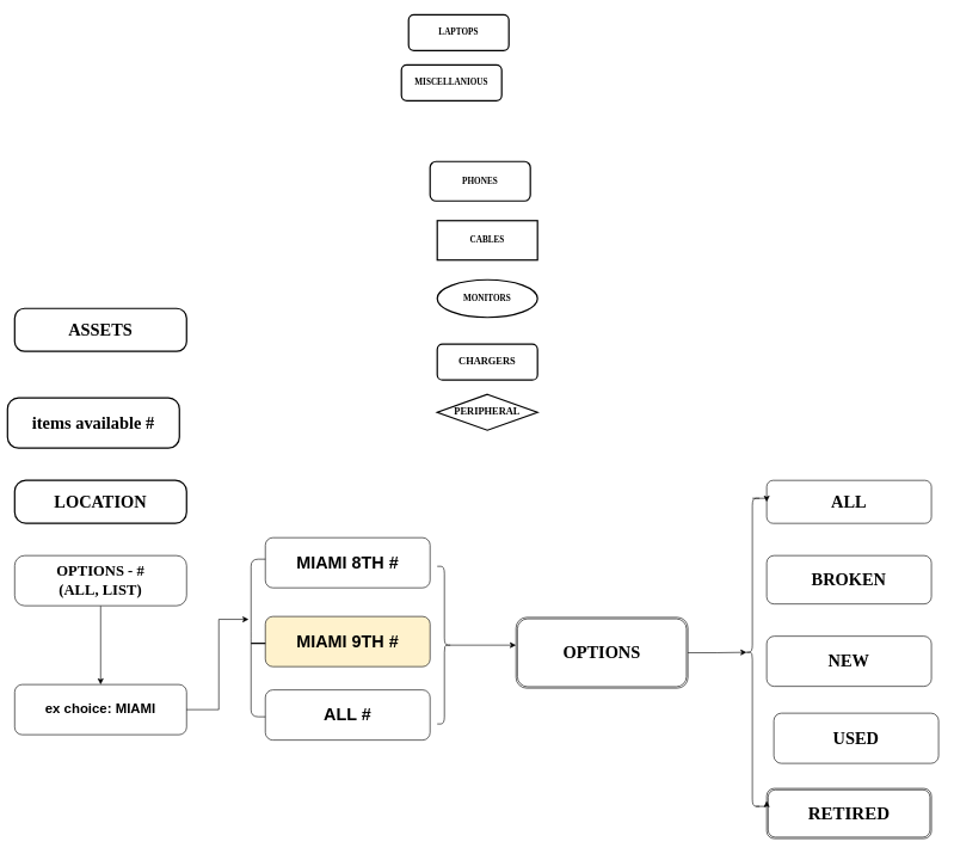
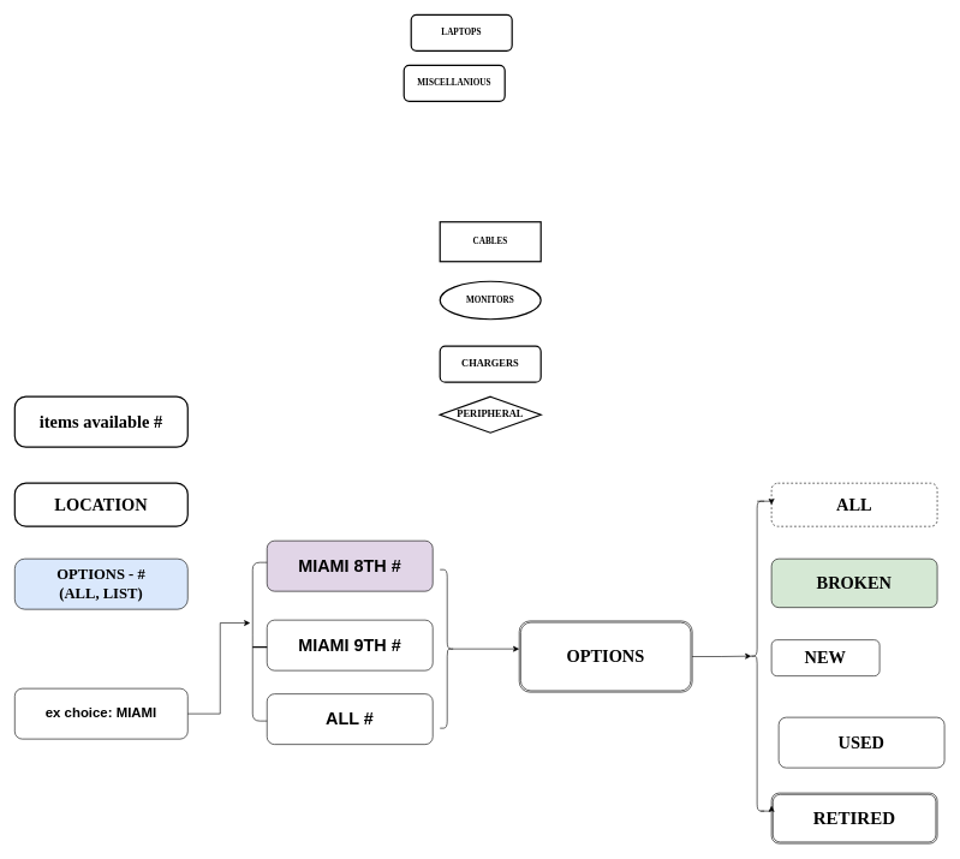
- <mxCell id="6" value="PHONES" style="whiteSpace=wrap;html=1;rounded=1;shadow=0;comic=0;strokeWidth=2;fontFamily=Verdana;align=center;fontSize=12;fontStyle=1" parent="1" vertex="1"><mxGeometry x="600" y="225" width="140" height="55" as="geometry" /></mxCell>
- <mxCell id="2" value="&lt;font size=&quot;1&quot; style=&quot;&quot;&gt;&lt;b style=&quot;font-size: 24px;&quot;&gt;ASSETS&lt;/b&gt;&lt;/font&gt;" style="whiteSpace=wrap;html=1;rounded=1;shadow=0;comic=0;strokeWidth=2;fontFamily=Verdana;align=center;fontSize=10;arcSize=23;" parent="1" vertex="1"><mxGeometry x="20" y="430" width="240" height="60" as="geometry" /></mxCell>
- <mxCell id="8" value="&lt;font style=&quot;font-size: 24px;&quot;&gt;items available #&lt;/font&gt;" style="whiteSpace=wrap;html=1;rounded=1;shadow=0;comic=0;strokeWidth=2;fontFamily=Verdana;align=center;fontSize=12;fontStyle=1;arcSize=22;" parent="1" vertex="1"><mxGeometry x="10" y="555" width="240" height="70" as="geometry" /></mxCell>
+ <mxCell id="8" value="&lt;font style=&quot;font-size: 24px;&quot;&gt;items available #&lt;/font&gt;" style="whiteSpace=wrap;html=1;rounded=1;shadow=0;comic=0;strokeWidth=2;fontFamily=Verdana;align=center;fontSize=12;fontStyle=1;arcSize=22;" parent="1" vertex="1"><mxGeometry x="20" y="550" width="240" height="70" as="geometry" /></mxCell>
- <mxCell id="16" value="&lt;font face=&quot;Verdana&quot; size=&quot;1&quot; style=&quot;&quot;&gt;&lt;b style=&quot;font-size: 24px;&quot;&gt;ALL&lt;/b&gt;&lt;/font&gt;" style="rounded=1;whiteSpace=wrap;html=1;fontFamily=Helvetica;" vertex="1" parent="1"><mxGeometry y="670" width="230" height="60" as="geometry" x="1070" /></mxCell>
+ <mxCell id="16" value="&lt;font face=&quot;Verdana&quot; size=&quot;1&quot; style=&quot;&quot;&gt;&lt;b style=&quot;font-size: 24px;&quot;&gt;ALL&lt;/b&gt;&lt;/font&gt;" style="rounded=1;whiteSpace=wrap;html=1;fontFamily=Helvetica;dashed=1;" vertex="1" parent="1"><mxGeometry y="670" width="230" height="60" as="geometry" x="1070" /></mxCell>
- <mxCell id="11" value="&lt;font style=&quot;font-size: 24px;&quot;&gt;MIAMI 8TH #&lt;/font&gt;" style="rounded=1;whiteSpace=wrap;html=1;fontSize=20;fontStyle=1" vertex="1" parent="1"><mxGeometry x="370" y="750" width="230" height="70" as="geometry" /></mxCell>
+ <mxCell id="11" value="&lt;font style=&quot;font-size: 24px;&quot;&gt;MIAMI 8TH #&lt;/font&gt;" style="rounded=1;whiteSpace=wrap;html=1;fontSize=20;fontStyle=1;fillColor=#e1d5e7;" vertex="1" parent="1"><mxGeometry x="370" y="750" width="230" height="70" as="geometry" /></mxCell>
- <mxCell id="14" value="&lt;font style=&quot;font-size: 21px;&quot; face=&quot;Verdana&quot;&gt;OPTIONS - #&lt;br&gt;(ALL, LIST)&lt;br&gt;&lt;/font&gt;" style="rounded=1;whiteSpace=wrap;html=1;fontStyle=1;fontSize=19;arcSize=20;" vertex="1" parent="1"><mxGeometry x="20" y="775" width="240" height="70" as="geometry" /></mxCell>
+ <mxCell id="14" value="&lt;font style=&quot;font-size: 21px;&quot; face=&quot;Verdana&quot;&gt;OPTIONS - #&lt;br&gt;(ALL, LIST)&lt;br&gt;&lt;/font&gt;" style="rounded=1;whiteSpace=wrap;html=1;fontStyle=1;fontSize=19;arcSize=20;fillColor=#dae8fc;" vertex="1" parent="1"><mxGeometry x="20" y="775" width="240" height="70" as="geometry" /></mxCell>
- <mxCell id="18" value="&lt;font style=&quot;font-size: 24px;&quot;&gt;BROKEN&lt;/font&gt;" style="rounded=1;whiteSpace=wrap;html=1;fontStyle=1;fontFamily=Verdana;fontSize=20;" vertex="1" parent="1"><mxGeometry y="775" width="230" height="67.5" as="geometry" x="1070" /></mxCell>
+ <mxCell id="18" value="&lt;font style=&quot;font-size: 24px;&quot;&gt;BROKEN&lt;/font&gt;" style="rounded=1;whiteSpace=wrap;html=1;fontStyle=1;fontFamily=Verdana;fontSize=20;fillColor=#d5e8d4;" vertex="1" parent="1"><mxGeometry y="775" width="230" height="67.5" as="geometry" x="1070" /></mxCell>
- <mxCell id="12" value="&lt;font style=&quot;font-size: 24px;&quot;&gt;MIAMI 9TH #&lt;/font&gt;" style="rounded=1;whiteSpace=wrap;html=1;fontSize=20;fontStyle=1;fillColor=#fff2cc;" vertex="1" parent="1"><mxGeometry x="370" y="860" width="230" height="70" as="geometry" /></mxCell>
+ <mxCell id="12" value="&lt;font style=&quot;font-size: 24px;&quot;&gt;MIAMI 9TH #&lt;/font&gt;" style="rounded=1;whiteSpace=wrap;html=1;fontSize=20;fontStyle=1" vertex="1" parent="1"><mxGeometry x="370" y="860" width="230" height="70" as="geometry" /></mxCell>
- <mxCell id="15" value="&lt;font style=&quot;font-size: 24px;&quot;&gt;NEW&lt;/font&gt;" style="rounded=1;whiteSpace=wrap;html=1;fontStyle=1;fontFamily=Verdana;fontSize=22;" vertex="1" parent="1"><mxGeometry y="887.5" width="230" height="70" as="geometry" x="1070" /></mxCell>
+ <mxCell id="15" value="&lt;font style=&quot;font-size: 24px;&quot;&gt;NEW&lt;/font&gt;" style="rounded=1;whiteSpace=wrap;html=1;fontStyle=1;fontFamily=Verdana;fontSize=22;" vertex="1" parent="1"><mxGeometry x="1070" y="887.5" width="150" height="50" as="geometry" /></mxCell>
- <mxCell id="13" style="edgeStyle=orthogonalEdgeStyle;rounded=0;orthogonalLoop=1;jettySize=auto;html=1;exitX=0.5;exitY=1;exitDx=0;exitDy=0;entryX=0.5;entryY=0;entryDx=0;entryDy=0;" edge="1" parent="1" source="14" target="20"><mxGeometry relative="1" as="geometry" /></mxCell>
